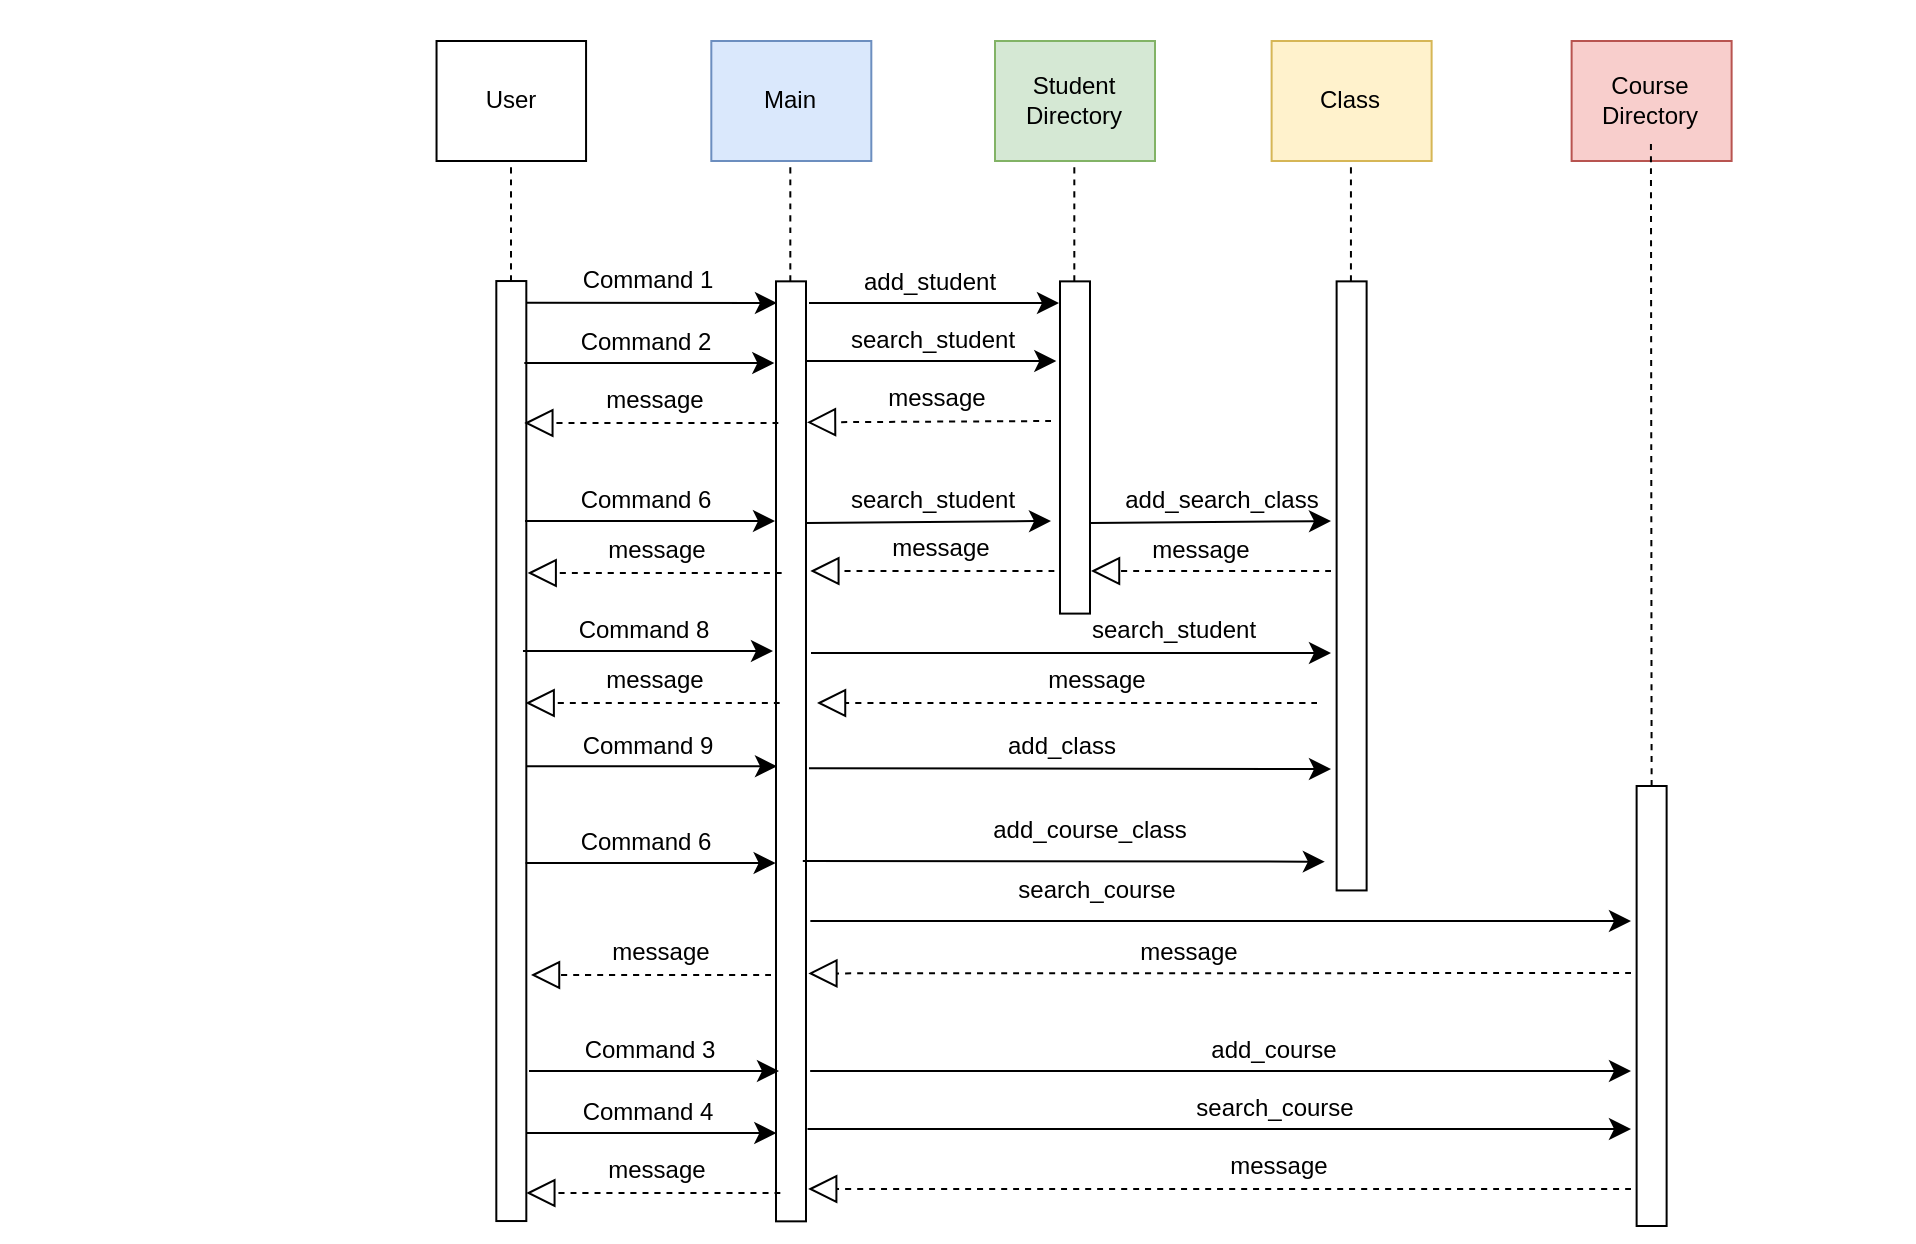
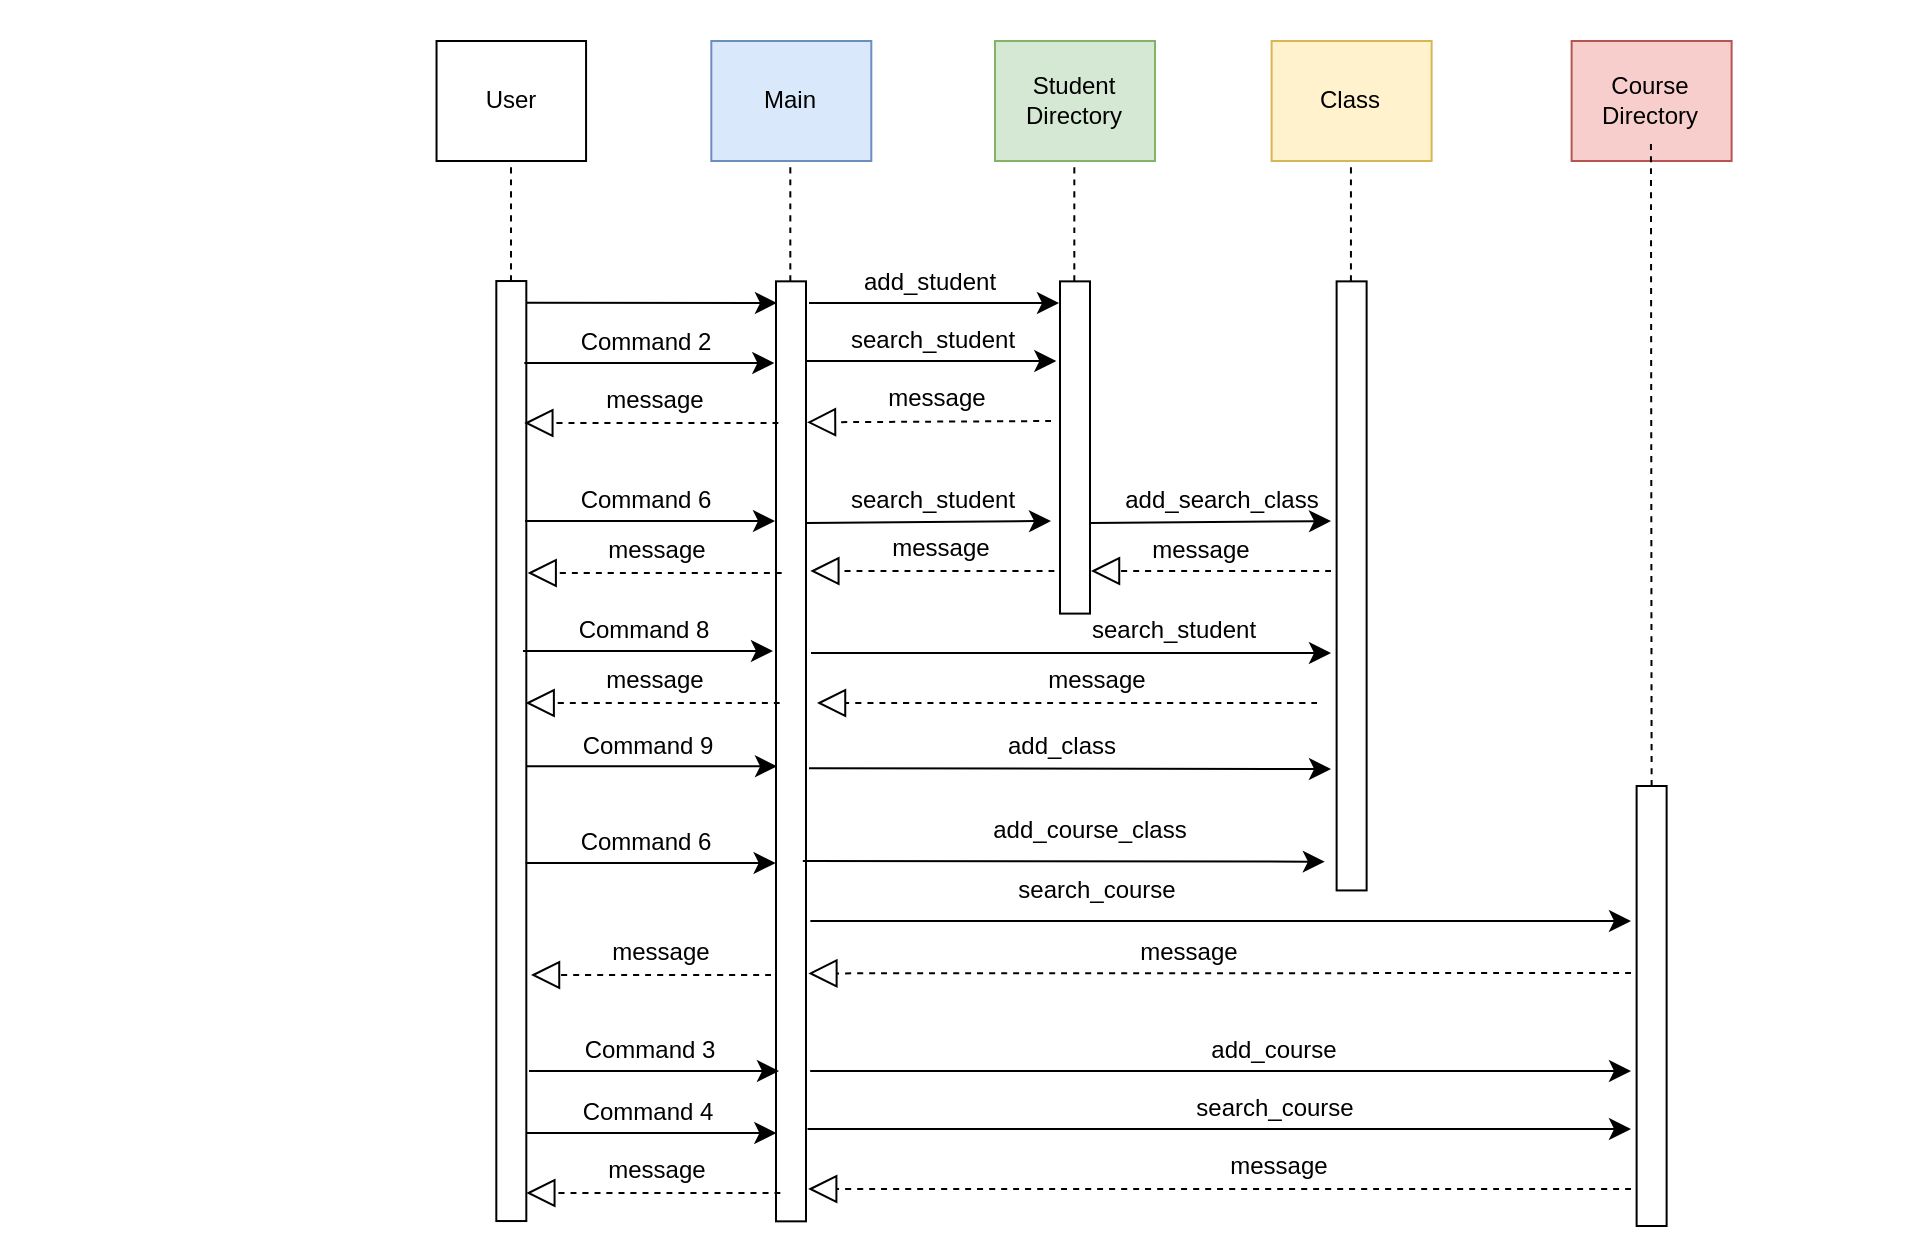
- <mxCell id="9" value="Command 1" style="text;html=1;strokeColor=none;fillColor=none;align=center;verticalAlign=middle;whiteSpace=wrap;overflow=hidden;" parent="1" vertex="1"><mxGeometry x="284.16" y="125" width="80" height="30" as="geometry" /></mxCell>
